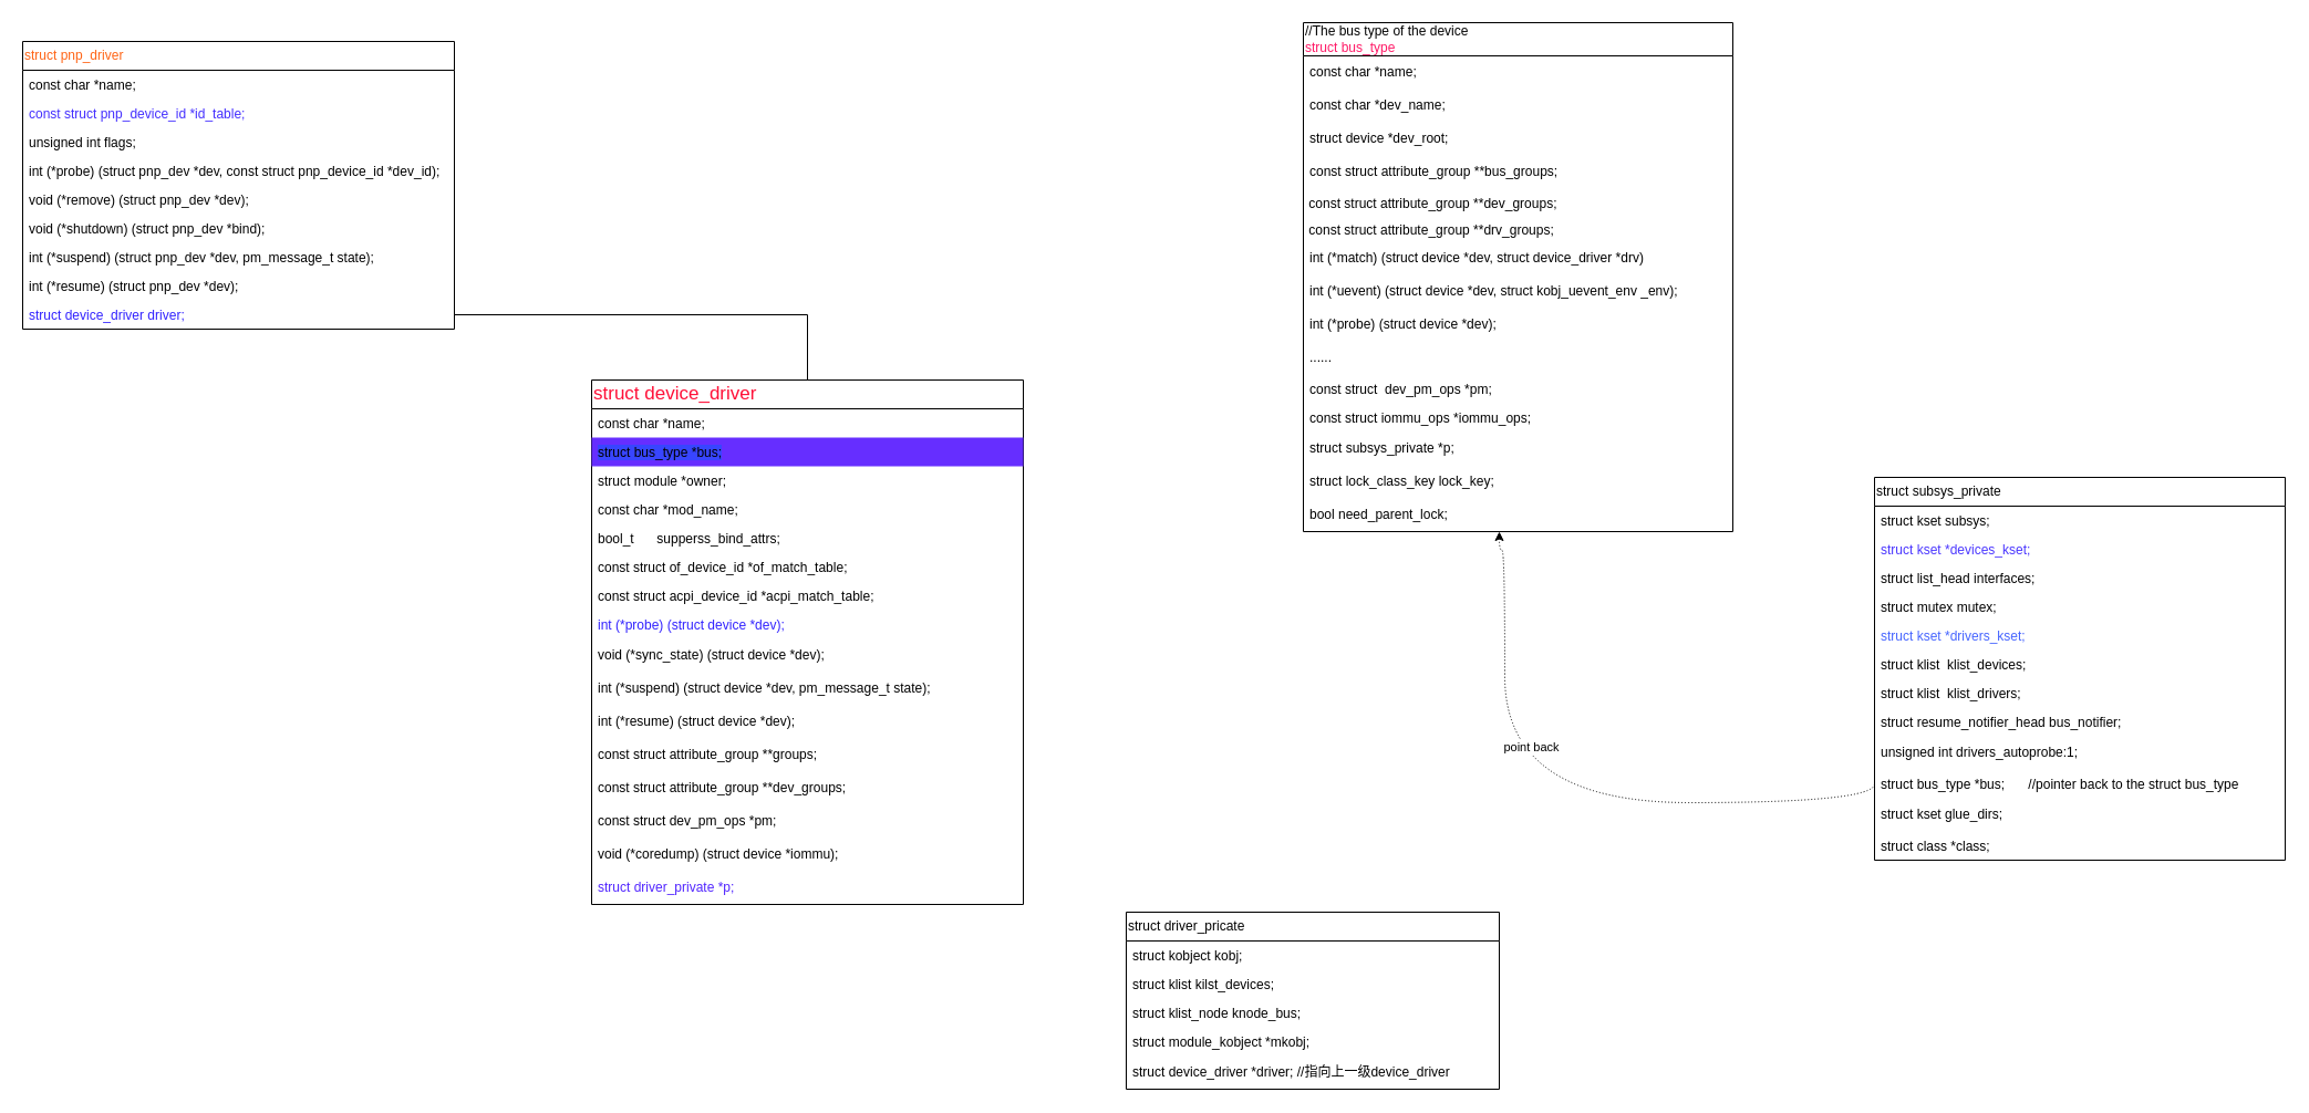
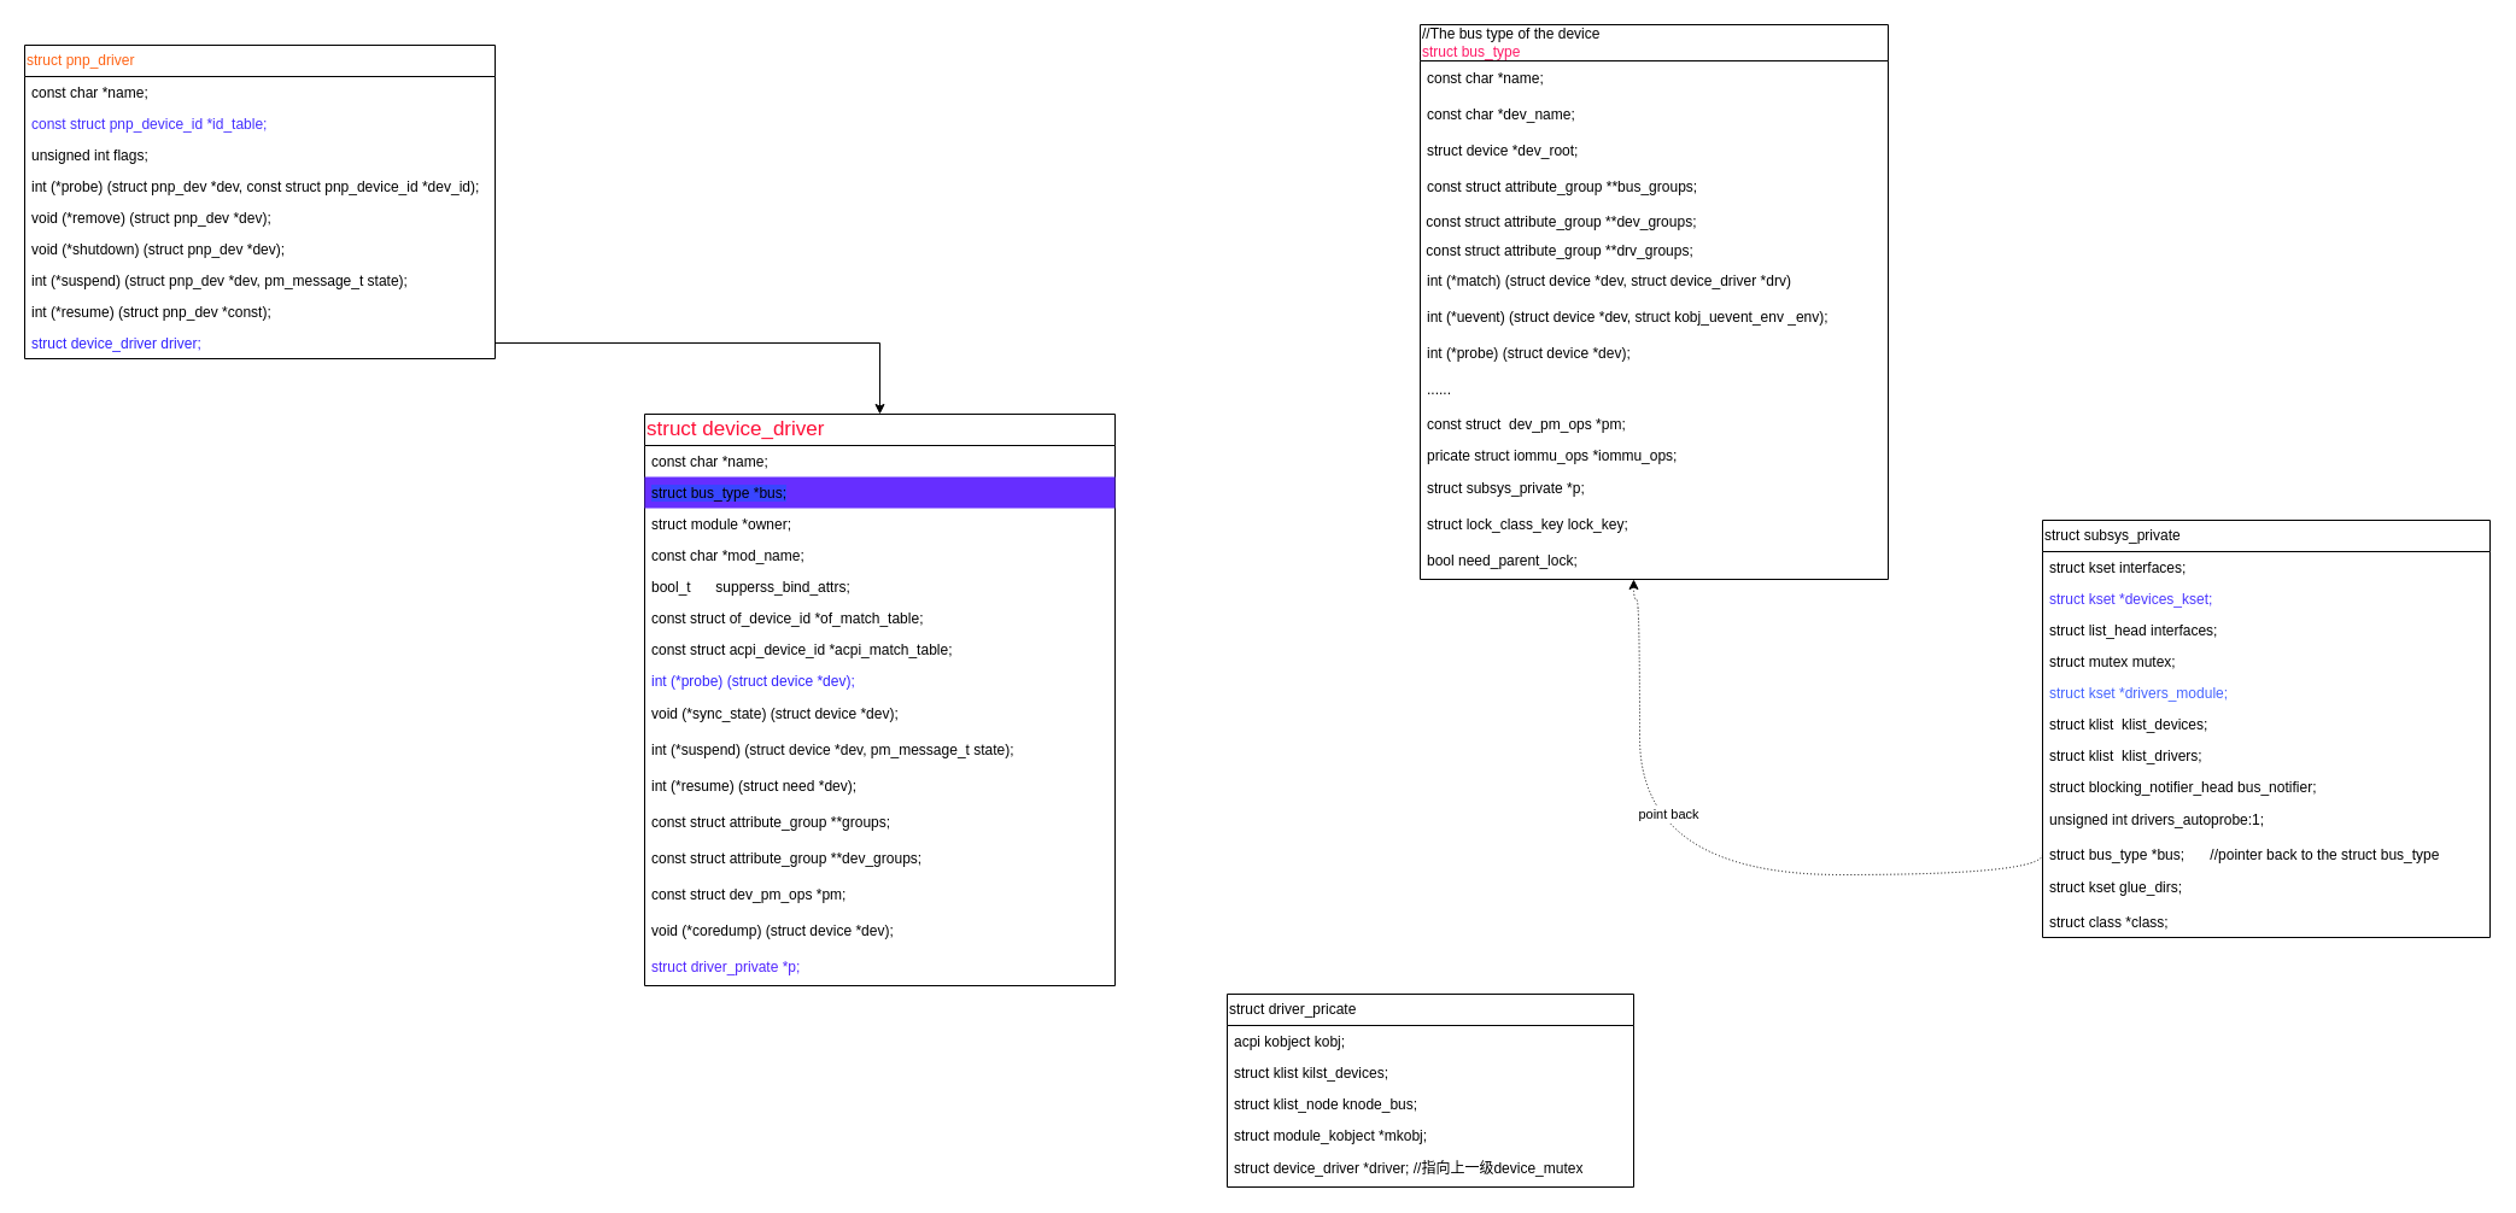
- <mxCell id="8" value="void (*shutdown) (struct pnp_dev *bind);" style="text;strokeColor=none;fillColor=none;align=left;verticalAlign=top;spacingLeft=4;spacingRight=4;overflow=hidden;rotatable=0;points=[[0,0.5],[1,0.5]];portConstraint=eastwest;whiteSpace=wrap;html=1;" parent="2" vertex="1"><mxGeometry y="156" width="390" height="26" as="geometry" /></mxCell>
+ <mxCell id="8" value="void (*shutdown) (struct pnp_dev *dev);" style="text;strokeColor=none;fillColor=none;align=left;verticalAlign=top;spacingLeft=4;spacingRight=4;overflow=hidden;rotatable=0;points=[[0,0.5],[1,0.5]];portConstraint=eastwest;whiteSpace=wrap;html=1;" parent="2" vertex="1"><mxGeometry y="156" width="390" height="26" as="geometry" /></mxCell>
- <mxCell id="10" value="int (*resume) (struct pnp_dev *dev);" style="text;strokeColor=none;fillColor=none;align=left;verticalAlign=top;spacingLeft=4;spacingRight=4;overflow=hidden;rotatable=0;points=[[0,0.5],[1,0.5]];portConstraint=eastwest;whiteSpace=wrap;html=1;" parent="2" vertex="1"><mxGeometry y="208" width="390" height="26" as="geometry" /></mxCell>
+ <mxCell id="10" value="int (*resume) (struct pnp_dev *const);" style="text;strokeColor=none;fillColor=none;align=left;verticalAlign=top;spacingLeft=4;spacingRight=4;overflow=hidden;rotatable=0;points=[[0,0.5],[1,0.5]];portConstraint=eastwest;whiteSpace=wrap;html=1;" parent="2" vertex="1"><mxGeometry y="208" width="390" height="26" as="geometry" /></mxCell>
- <mxCell id="29" style="edgeStyle=orthogonalEdgeStyle;rounded=0;orthogonalLoop=1;jettySize=auto;html=1;exitX=1;exitY=0.5;exitDx=0;exitDy=0;entryX=0.5;entryY=0;entryDx=0;entryDy=0;endArrow=none;" parent="1" source="11" target="12" edge="1"><mxGeometry relative="1" as="geometry" /></mxCell>
+ <mxCell id="29" style="edgeStyle=orthogonalEdgeStyle;rounded=0;orthogonalLoop=1;jettySize=auto;html=1;exitX=1;exitY=0.5;exitDx=0;exitDy=0;entryX=0.5;entryY=0;entryDx=0;entryDy=0;" parent="1" source="11" target="12" edge="1"><mxGeometry relative="1" as="geometry" /></mxCell>
- <mxCell id="42" value="const struct iommu_ops *iommu_ops;" style="text;strokeColor=none;fillColor=none;align=left;verticalAlign=top;spacingLeft=4;spacingRight=4;overflow=hidden;rotatable=0;points=[[0,0.5],[1,0.5]];portConstraint=eastwest;whiteSpace=wrap;html=1;" vertex="1" parent="30"><mxGeometry y="344" width="388" height="26" as="geometry" /></mxCell>
+ <mxCell id="42" value="pricate struct iommu_ops *iommu_ops;" style="text;strokeColor=none;fillColor=none;align=left;verticalAlign=top;spacingLeft=4;spacingRight=4;overflow=hidden;rotatable=0;points=[[0,0.5],[1,0.5]];portConstraint=eastwest;whiteSpace=wrap;html=1;" vertex="1" parent="30"><mxGeometry y="344" width="388" height="26" as="geometry" /></mxCell>
- <mxCell id="53" value="struct kset subsys;" style="text;strokeColor=none;fillColor=none;align=left;verticalAlign=top;spacingLeft=4;spacingRight=4;overflow=hidden;rotatable=0;points=[[0,0.5],[1,0.5]];portConstraint=eastwest;whiteSpace=wrap;html=1;" vertex="1" parent="52"><mxGeometry y="26" width="371" height="26" as="geometry" /></mxCell>
+ <mxCell id="53" value="struct kset interfaces;" style="text;strokeColor=none;fillColor=none;align=left;verticalAlign=top;spacingLeft=4;spacingRight=4;overflow=hidden;rotatable=0;points=[[0,0.5],[1,0.5]];portConstraint=eastwest;whiteSpace=wrap;html=1;" vertex="1" parent="52"><mxGeometry y="26" width="371" height="26" as="geometry" /></mxCell>
- <mxCell id="57" value="&lt;font color=&quot;#4564ff&quot;&gt;struct kset *drivers_kset;&lt;/font&gt;" style="text;strokeColor=none;fillColor=none;align=left;verticalAlign=top;spacingLeft=4;spacingRight=4;overflow=hidden;rotatable=0;points=[[0,0.5],[1,0.5]];portConstraint=eastwest;whiteSpace=wrap;html=1;" vertex="1" parent="52"><mxGeometry y="130" width="371" height="26" as="geometry" /></mxCell>
+ <mxCell id="57" value="&lt;font color=&quot;#4564ff&quot;&gt;struct kset *drivers_module;&lt;/font&gt;" style="text;strokeColor=none;fillColor=none;align=left;verticalAlign=top;spacingLeft=4;spacingRight=4;overflow=hidden;rotatable=0;points=[[0,0.5],[1,0.5]];portConstraint=eastwest;whiteSpace=wrap;html=1;" vertex="1" parent="52"><mxGeometry y="130" width="371" height="26" as="geometry" /></mxCell>
- <mxCell id="23" value="int (*resume) (struct device *dev);" style="text;strokeColor=none;fillColor=none;align=left;verticalAlign=middle;spacingLeft=4;spacingRight=4;overflow=hidden;points=[[0,0.5],[1,0.5]];portConstraint=eastwest;rotatable=0;whiteSpace=wrap;html=1;" parent="12" vertex="1"><mxGeometry y="294" width="390" height="30" as="geometry" /></mxCell>
+ <mxCell id="23" value="int (*resume) (struct need *dev);" style="text;strokeColor=none;fillColor=none;align=left;verticalAlign=middle;spacingLeft=4;spacingRight=4;overflow=hidden;points=[[0,0.5],[1,0.5]];portConstraint=eastwest;rotatable=0;whiteSpace=wrap;html=1;" parent="12" vertex="1"><mxGeometry y="294" width="390" height="30" as="geometry" /></mxCell>
- <mxCell id="60" value="struct resume_notifier_head bus_notifier;" style="text;strokeColor=none;fillColor=none;align=left;verticalAlign=top;spacingLeft=4;spacingRight=4;overflow=hidden;rotatable=0;points=[[0,0.5],[1,0.5]];portConstraint=eastwest;whiteSpace=wrap;html=1;" vertex="1" parent="52"><mxGeometry y="208" width="371" height="26" as="geometry" /></mxCell>
+ <mxCell id="60" value="struct blocking_notifier_head bus_notifier;" style="text;strokeColor=none;fillColor=none;align=left;verticalAlign=top;spacingLeft=4;spacingRight=4;overflow=hidden;rotatable=0;points=[[0,0.5],[1,0.5]];portConstraint=eastwest;whiteSpace=wrap;html=1;" vertex="1" parent="52"><mxGeometry y="208" width="371" height="26" as="geometry" /></mxCell>
- <mxCell id="27" value="void (*coredump) (struct device *iommu);" style="text;strokeColor=none;fillColor=none;align=left;verticalAlign=middle;spacingLeft=4;spacingRight=4;overflow=hidden;points=[[0,0.5],[1,0.5]];portConstraint=eastwest;rotatable=0;whiteSpace=wrap;html=1;" parent="12" vertex="1"><mxGeometry y="414" width="390" height="30" as="geometry" /></mxCell>
+ <mxCell id="27" value="void (*coredump) (struct device *dev);" style="text;strokeColor=none;fillColor=none;align=left;verticalAlign=middle;spacingLeft=4;spacingRight=4;overflow=hidden;points=[[0,0.5],[1,0.5]];portConstraint=eastwest;rotatable=0;whiteSpace=wrap;html=1;" parent="12" vertex="1"><mxGeometry y="414" width="390" height="30" as="geometry" /></mxCell>
- <mxCell id="47" value="struct kobject kobj;" style="text;strokeColor=none;fillColor=none;align=left;verticalAlign=top;spacingLeft=4;spacingRight=4;overflow=hidden;rotatable=0;points=[[0,0.5],[1,0.5]];portConstraint=eastwest;whiteSpace=wrap;html=1;" vertex="1" parent="46"><mxGeometry y="26" width="337" height="26" as="geometry" /></mxCell>
+ <mxCell id="47" value="acpi kobject kobj;" style="text;strokeColor=none;fillColor=none;align=left;verticalAlign=top;spacingLeft=4;spacingRight=4;overflow=hidden;rotatable=0;points=[[0,0.5],[1,0.5]];portConstraint=eastwest;whiteSpace=wrap;html=1;" vertex="1" parent="46"><mxGeometry y="26" width="337" height="26" as="geometry" /></mxCell>
- <mxCell id="51" value="struct device_driver *driver; //指向上一级device_driver" style="text;strokeColor=none;fillColor=none;align=left;verticalAlign=middle;spacingLeft=4;spacingRight=4;overflow=hidden;points=[[0,0.5],[1,0.5]];portConstraint=eastwest;rotatable=0;whiteSpace=wrap;html=1;" vertex="1" parent="46"><mxGeometry y="130" width="337" height="30" as="geometry" /></mxCell>
+ <mxCell id="51" value="struct device_driver *driver; //指向上一级device_mutex" style="text;strokeColor=none;fillColor=none;align=left;verticalAlign=middle;spacingLeft=4;spacingRight=4;overflow=hidden;points=[[0,0.5],[1,0.5]];portConstraint=eastwest;rotatable=0;whiteSpace=wrap;html=1;" vertex="1" parent="46"><mxGeometry y="130" width="337" height="30" as="geometry" /></mxCell>
